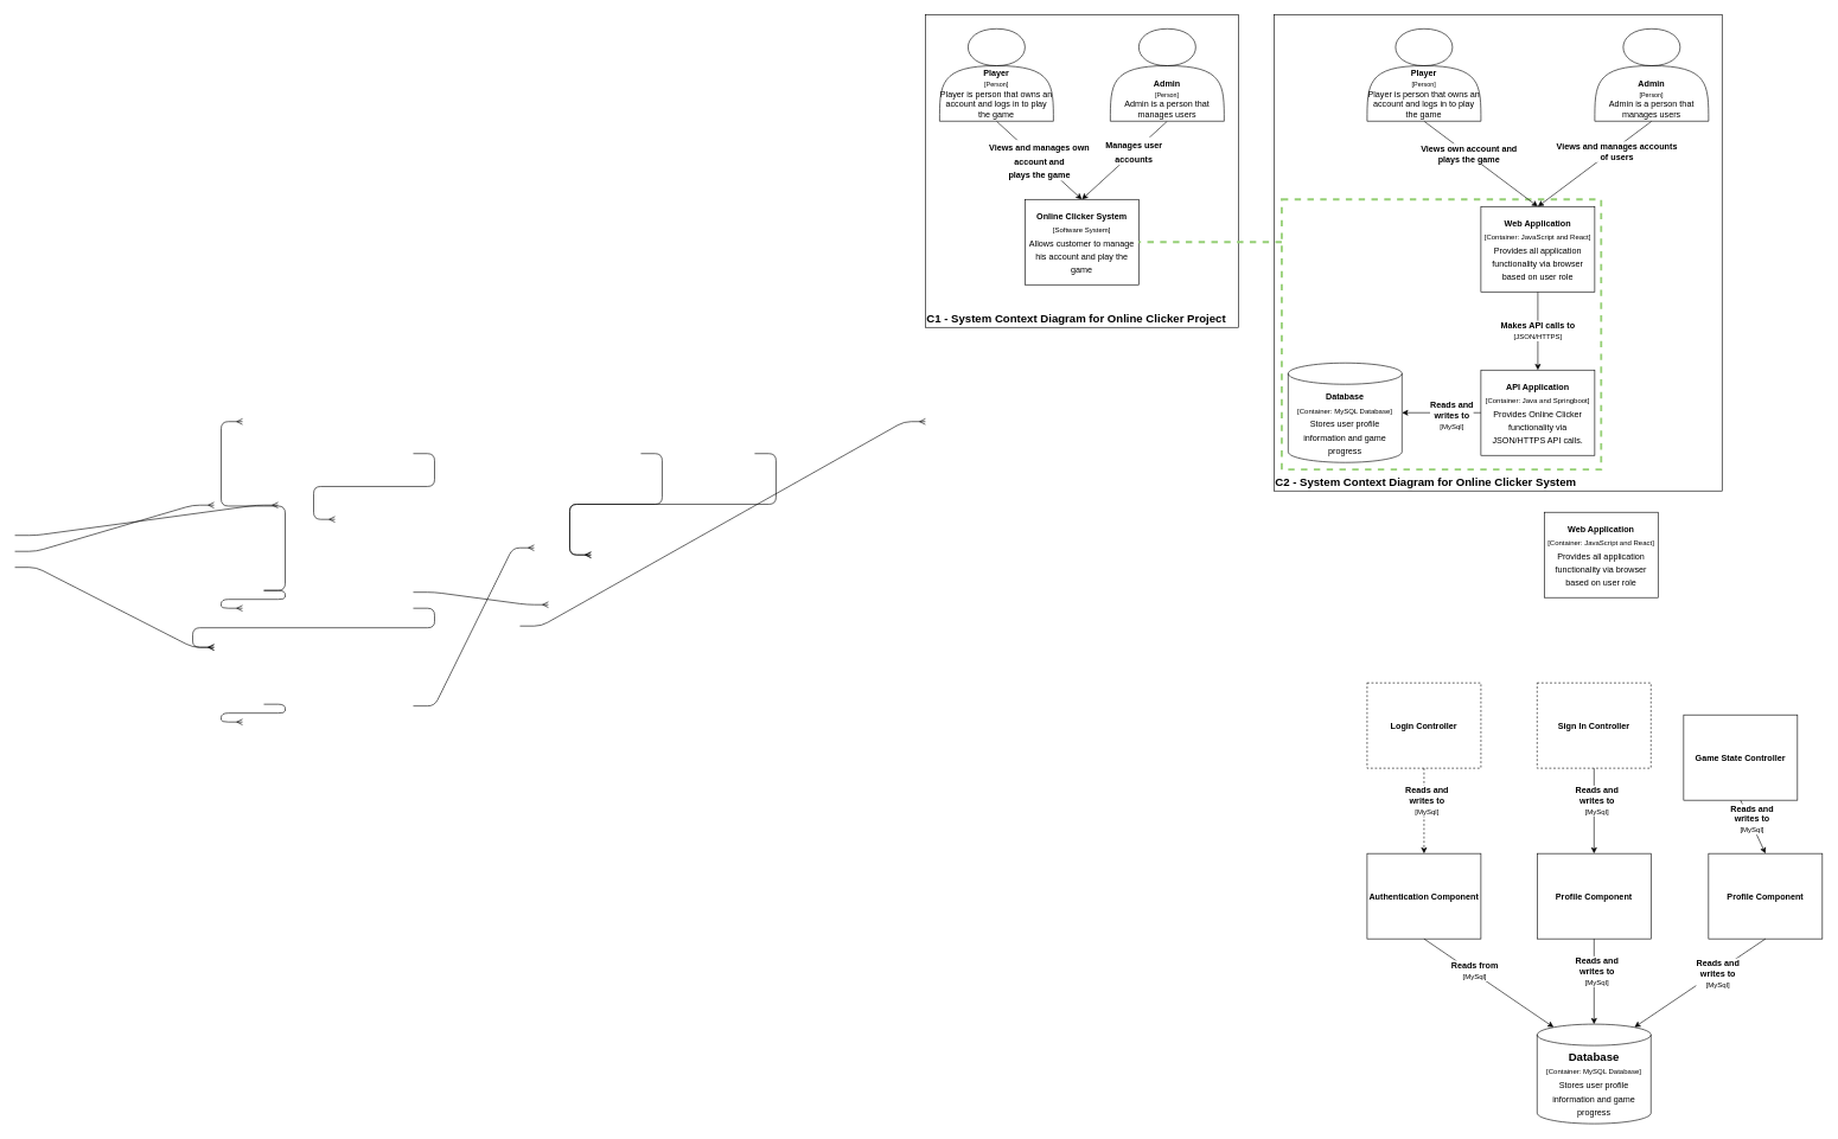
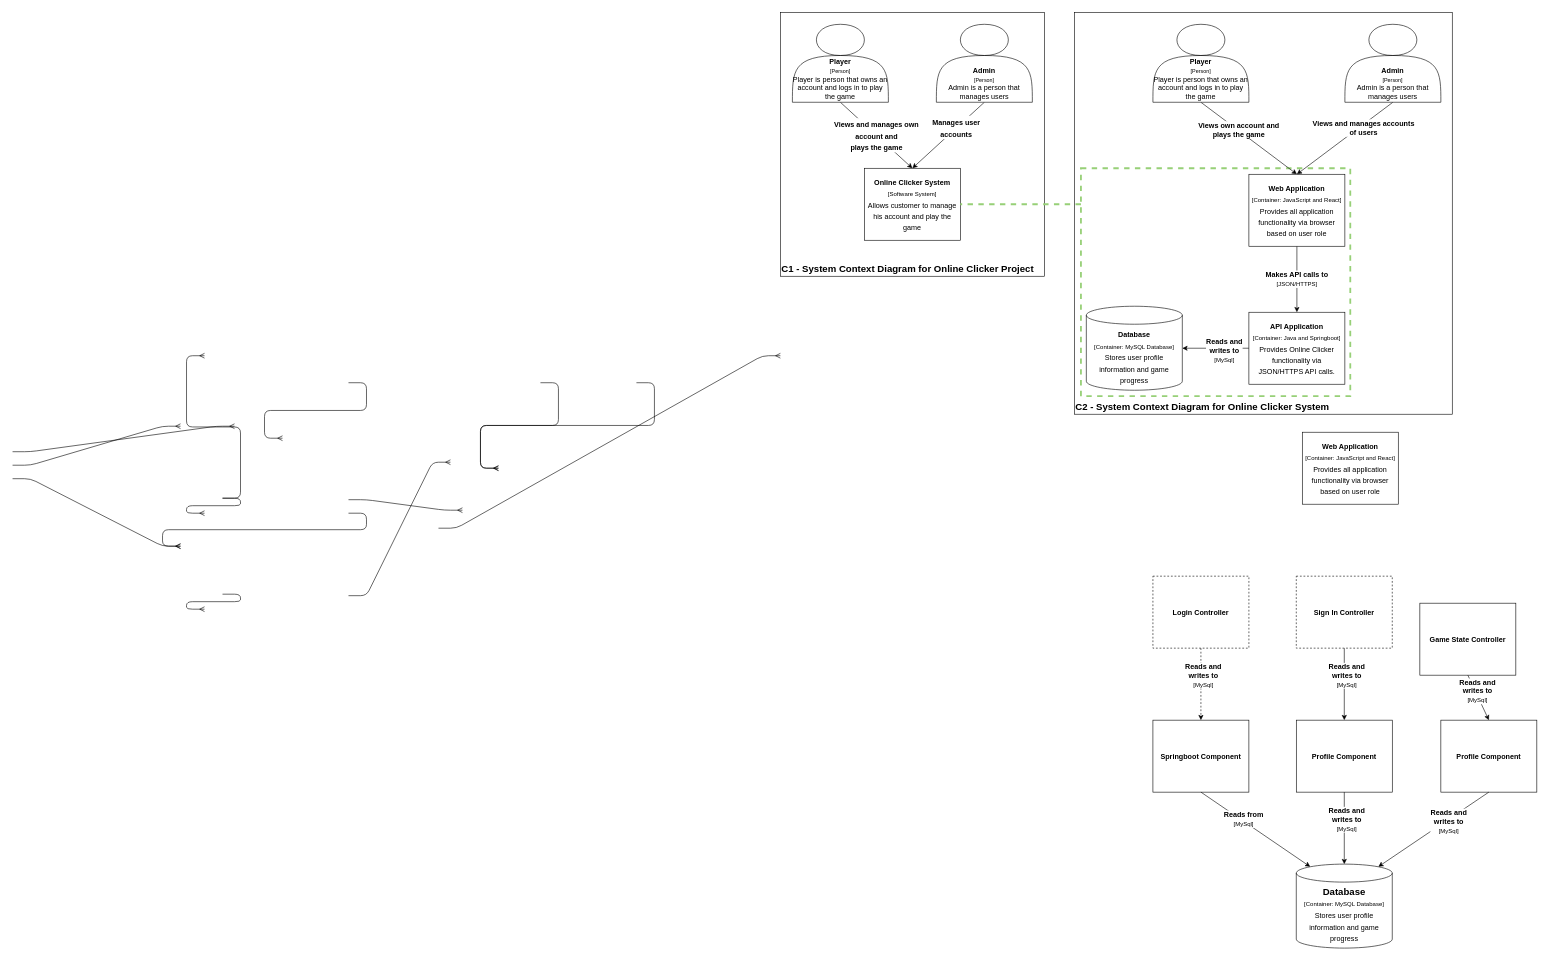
- <mxCell id="42" value="&lt;span style=&quot;font-size: 12px&quot;&gt;&lt;b&gt;Authentication Component&lt;/b&gt;&lt;/span&gt;" style="rounded=0;whiteSpace=wrap;html=1;fontSize=16;verticalAlign=middle;" vertex="1" parent="1"><mxGeometry x="1921" y="1200" width="160" height="120" as="geometry" /></mxCell>
+ <mxCell id="42" value="&lt;span style=&quot;font-size: 12px&quot;&gt;&lt;b&gt;Springboot Component&lt;/b&gt;&lt;/span&gt;" style="rounded=0;whiteSpace=wrap;html=1;fontSize=16;verticalAlign=middle;" vertex="1" parent="1"><mxGeometry x="1921" y="1200" width="160" height="120" as="geometry" /></mxCell>
